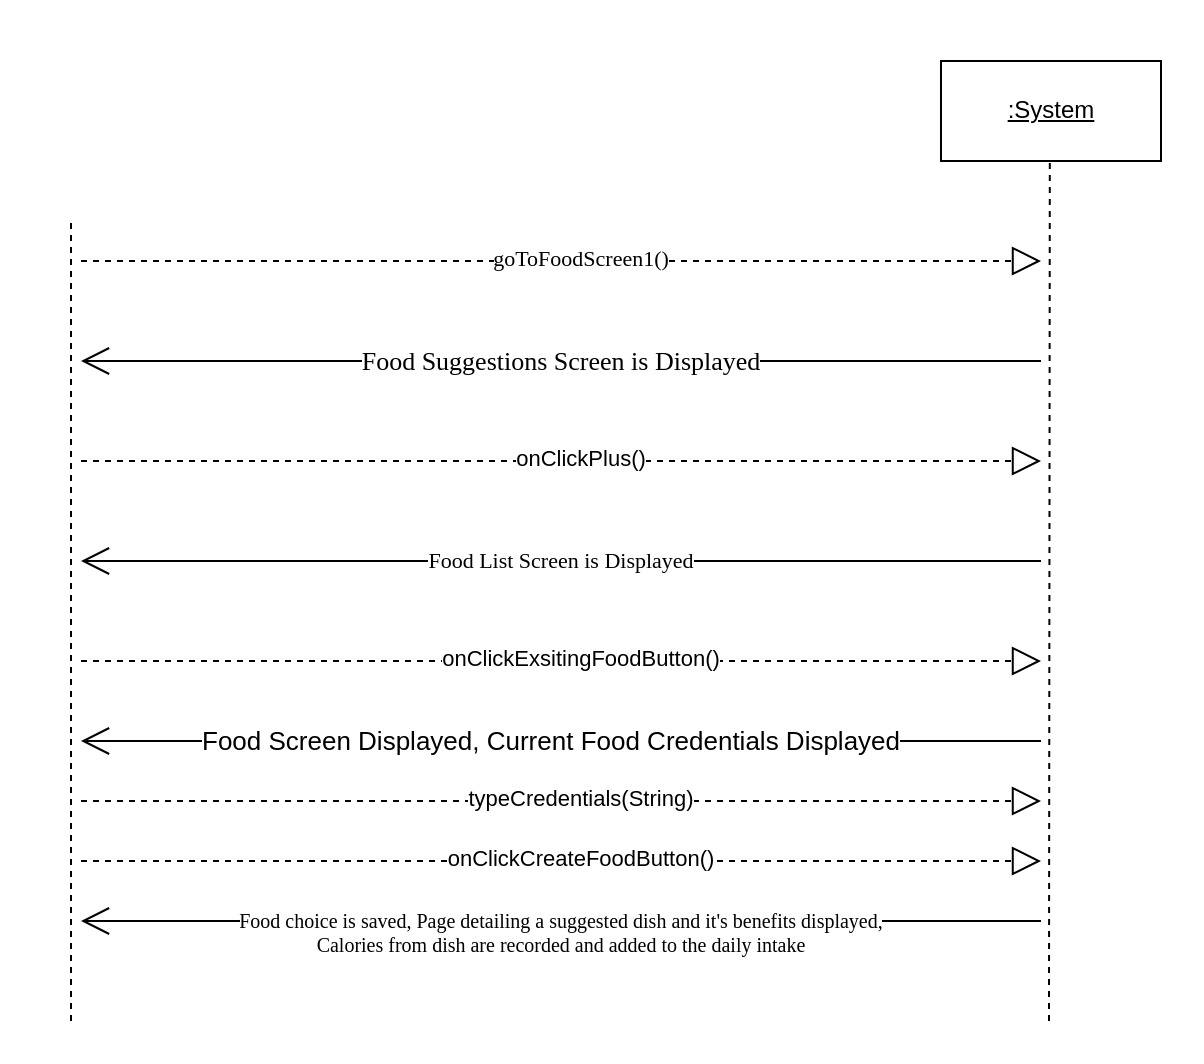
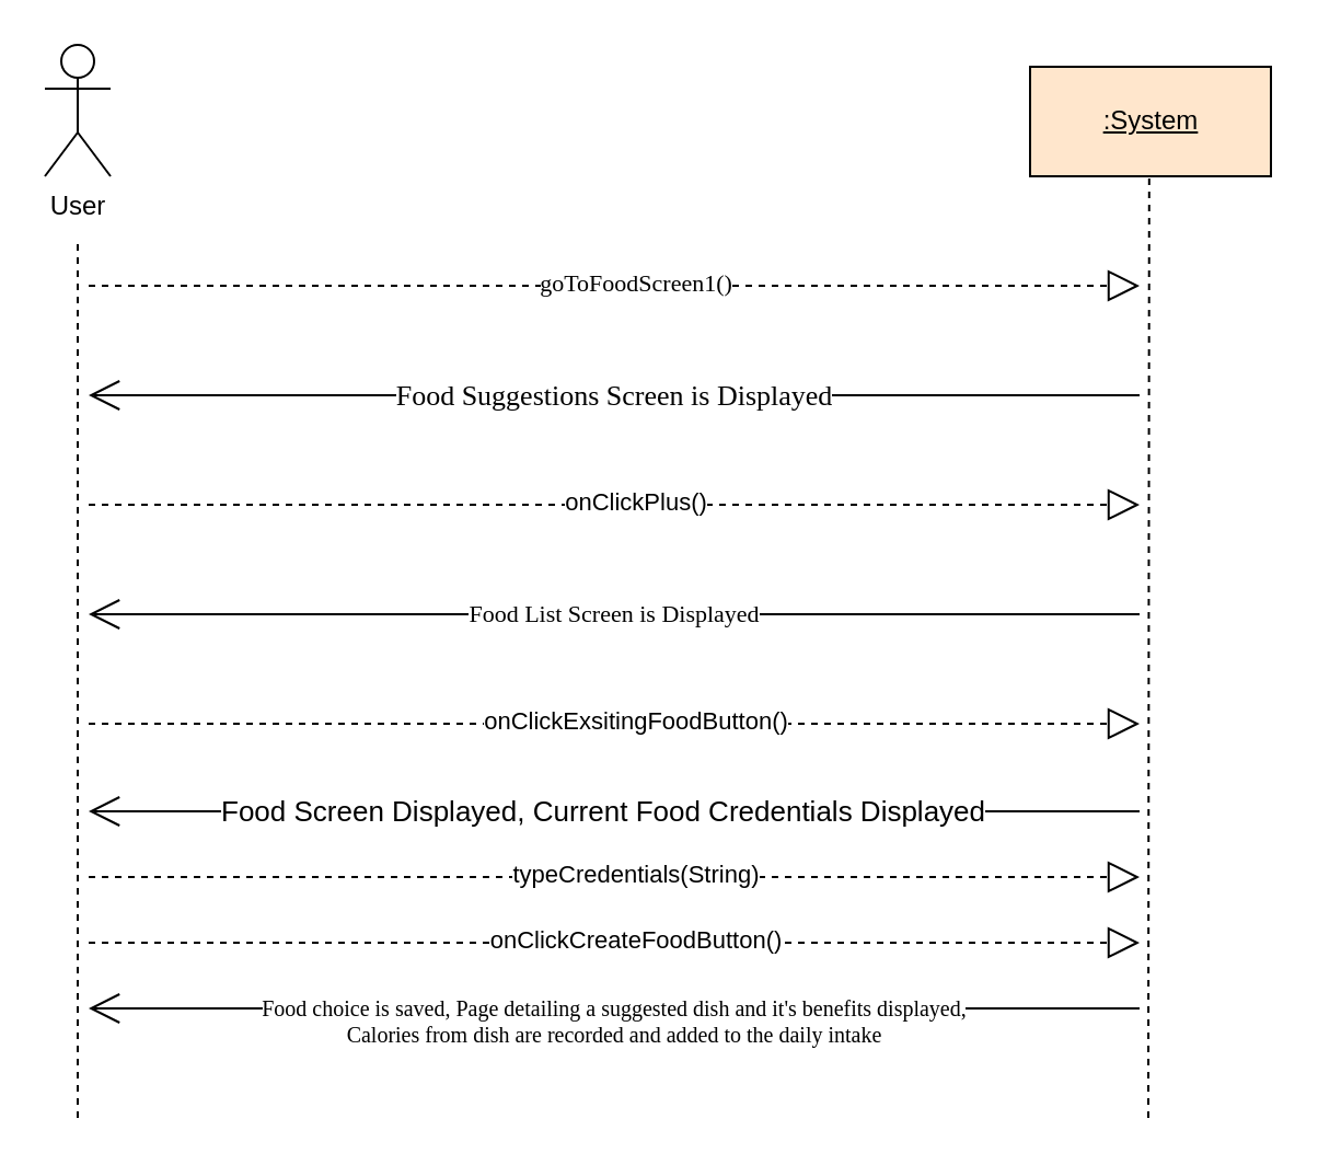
+ <mxCell id="2" value="User" style="shape=umlActor;verticalLabelPosition=bottom;verticalAlign=top;html=1;" parent="1" vertex="1"><mxGeometry x="20" y="20" width="30" height="60" as="geometry" /></mxCell>
- <mxCell id="3" value="&lt;u&gt;:System&lt;/u&gt;" style="html=1;" parent="1" vertex="1"><mxGeometry x="470" y="30" width="110" height="50" as="geometry" /></mxCell>
+ <mxCell id="3" value="&lt;u&gt;:System&lt;/u&gt;" style="html=1;fillColor=#ffe6cc;" parent="1" vertex="1"><mxGeometry x="470" y="30" width="110" height="50" as="geometry" /></mxCell>
